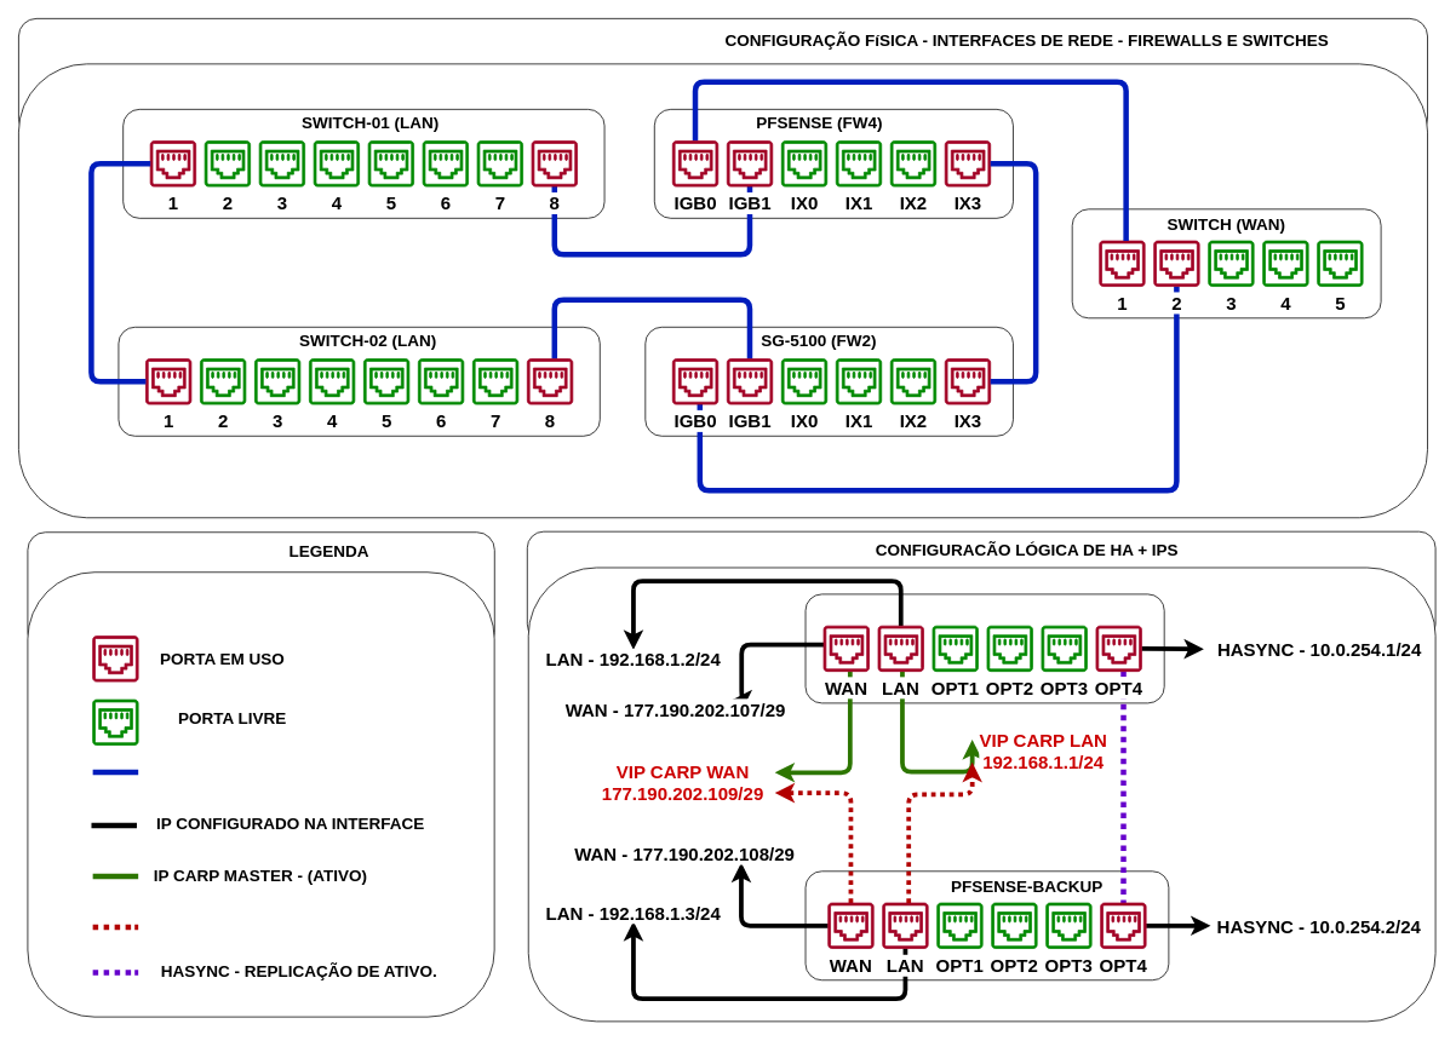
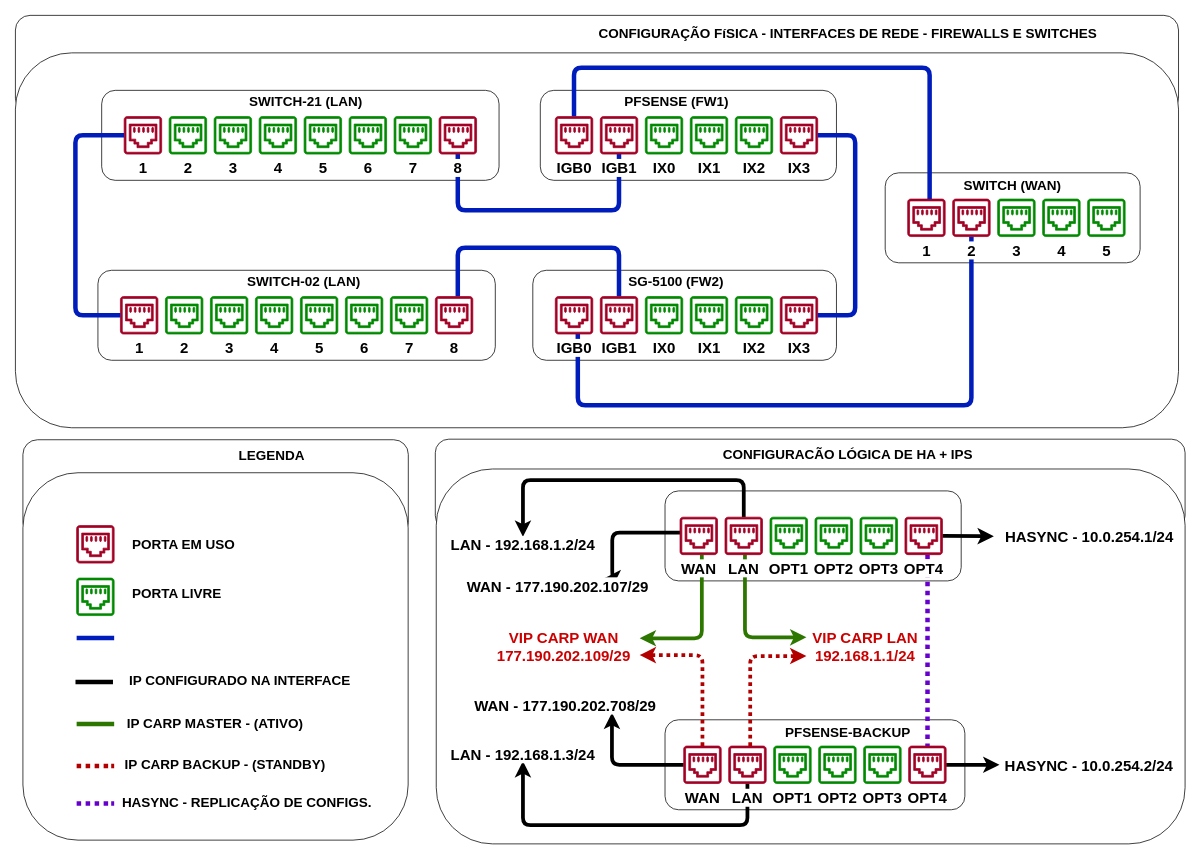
- <mxCell id="19" value="SWITCH-01 (LAN)" style="text;html=1;strokeColor=none;fillColor=none;align=center;verticalAlign=middle;whiteSpace=wrap;rounded=0;fontStyle=1;fontSize=18;labelBackgroundColor=#FFFFFF;fontColor=#000000;" parent="1" vertex="1"><mxGeometry x="325.04" y="125" width="164.96" height="20" as="geometry" /></mxCell>
+ <mxCell id="19" value="SWITCH-21 (LAN)" style="text;html=1;strokeColor=none;fillColor=none;align=center;verticalAlign=middle;whiteSpace=wrap;rounded=0;fontStyle=1;fontSize=18;labelBackgroundColor=#FFFFFF;fontColor=#000000;" parent="1" vertex="1"><mxGeometry x="325.04" y="125" width="164.96" height="20" as="geometry" /></mxCell>
- <mxCell id="34" value="PFSENSE (FW4)" style="text;html=1;strokeColor=none;fillColor=none;align=center;verticalAlign=middle;whiteSpace=wrap;rounded=0;fontStyle=1;fontSize=18;labelBackgroundColor=#FFFFFF;fontColor=#000000;" parent="1" vertex="1"><mxGeometry x="806.54" y="125" width="190" height="20" as="geometry" /></mxCell>
+ <mxCell id="34" value="PFSENSE (FW1)" style="text;html=1;strokeColor=none;fillColor=none;align=center;verticalAlign=middle;whiteSpace=wrap;rounded=0;fontStyle=1;fontSize=18;labelBackgroundColor=#FFFFFF;fontColor=#000000;" parent="1" vertex="1"><mxGeometry x="806.54" y="125" width="190" height="20" as="geometry" /></mxCell>
- <mxCell id="59" value="PORTA LIVRE" style="text;html=1;strokeColor=none;fillColor=none;align=center;verticalAlign=middle;whiteSpace=wrap;rounded=0;fontStyle=1;fontSize=18;labelBackgroundColor=#FFFFFF;fontColor=#000000;" parent="1" vertex="1"><mxGeometry x="188.65" y="780.5" width="133" height="20" as="geometry" /></mxCell>
+ <mxCell id="59" value="PORTA LIVRE" style="text;html=1;strokeColor=none;fillColor=none;align=center;verticalAlign=middle;whiteSpace=wrap;rounded=0;fontStyle=1;fontSize=18;labelBackgroundColor=#FFFFFF;fontColor=#000000;" parent="1" vertex="1"><mxGeometry x="168.65" y="780.5" width="133" height="20" as="geometry" /></mxCell>
- <mxCell id="88" value="VIP CARP LAN&lt;br&gt;192.168.1.1/24" style="text;html=1;strokeColor=none;fillColor=none;align=center;verticalAlign=middle;whiteSpace=wrap;rounded=0;labelBackgroundColor=#ffffff;fontSize=20;fontColor=#CC0000;fontStyle=1" parent="1" vertex="1"><mxGeometry x="1069.97" y="802" width="157.07" height="50" as="geometry" /></mxCell>
+ <mxCell id="88" value="VIP CARP LAN&lt;br&gt;192.168.1.1/24" style="text;html=1;strokeColor=none;fillColor=none;align=center;verticalAlign=middle;whiteSpace=wrap;rounded=0;labelBackgroundColor=#ffffff;fontSize=20;fontColor=#CC0000;fontStyle=1" parent="1" vertex="1"><mxGeometry x="1074.97" y="837" width="157.07" height="50" as="geometry" /></mxCell>
- <mxCell id="86" value="WAN - 177.190.202.108/29" style="text;html=1;strokeColor=none;fillColor=none;align=center;verticalAlign=middle;whiteSpace=wrap;rounded=0;labelBackgroundColor=#ffffff;fontSize=20;fontColor=#000000;fontStyle=1" parent="1" vertex="1"><mxGeometry x="630.04" y="930" width="247.43" height="20" as="geometry" /></mxCell>
+ <mxCell id="86" value="WAN - 177.190.202.708/29" style="text;html=1;strokeColor=none;fillColor=none;align=center;verticalAlign=middle;whiteSpace=wrap;rounded=0;labelBackgroundColor=#ffffff;fontSize=20;fontColor=#000000;fontStyle=1" parent="1" vertex="1"><mxGeometry x="630.04" y="930" width="247.43" height="20" as="geometry" /></mxCell>
+ <mxCell id="94" value="IP CARP BACKUP - (STANDBY)" style="text;html=1;strokeColor=none;fillColor=none;align=center;verticalAlign=middle;whiteSpace=wrap;rounded=0;fontStyle=1;fontSize=18;labelBackgroundColor=#FFFFFF;fontColor=#000000;" parent="1" vertex="1"><mxGeometry x="163.29" y="1010" width="273.5" height="20" as="geometry" /></mxCell>
- <mxCell id="97" value="HASYNC - REPLICAÇÃO DE ATIVO." style="text;html=1;strokeColor=none;fillColor=none;align=center;verticalAlign=middle;whiteSpace=wrap;rounded=0;fontStyle=1;fontSize=18;labelBackgroundColor=#FFFFFF;fontColor=#000000;" parent="1" vertex="1"><mxGeometry x="158.29" y="1060" width="341.71" height="20" as="geometry" /></mxCell>
+ <mxCell id="97" value="HASYNC - REPLICAÇÃO DE CONFIGS." style="text;html=1;strokeColor=none;fillColor=none;align=center;verticalAlign=middle;whiteSpace=wrap;rounded=0;fontStyle=1;fontSize=18;labelBackgroundColor=#FFFFFF;fontColor=#000000;" parent="1" vertex="1"><mxGeometry x="158.29" y="1060" width="341.71" height="20" as="geometry" /></mxCell>
